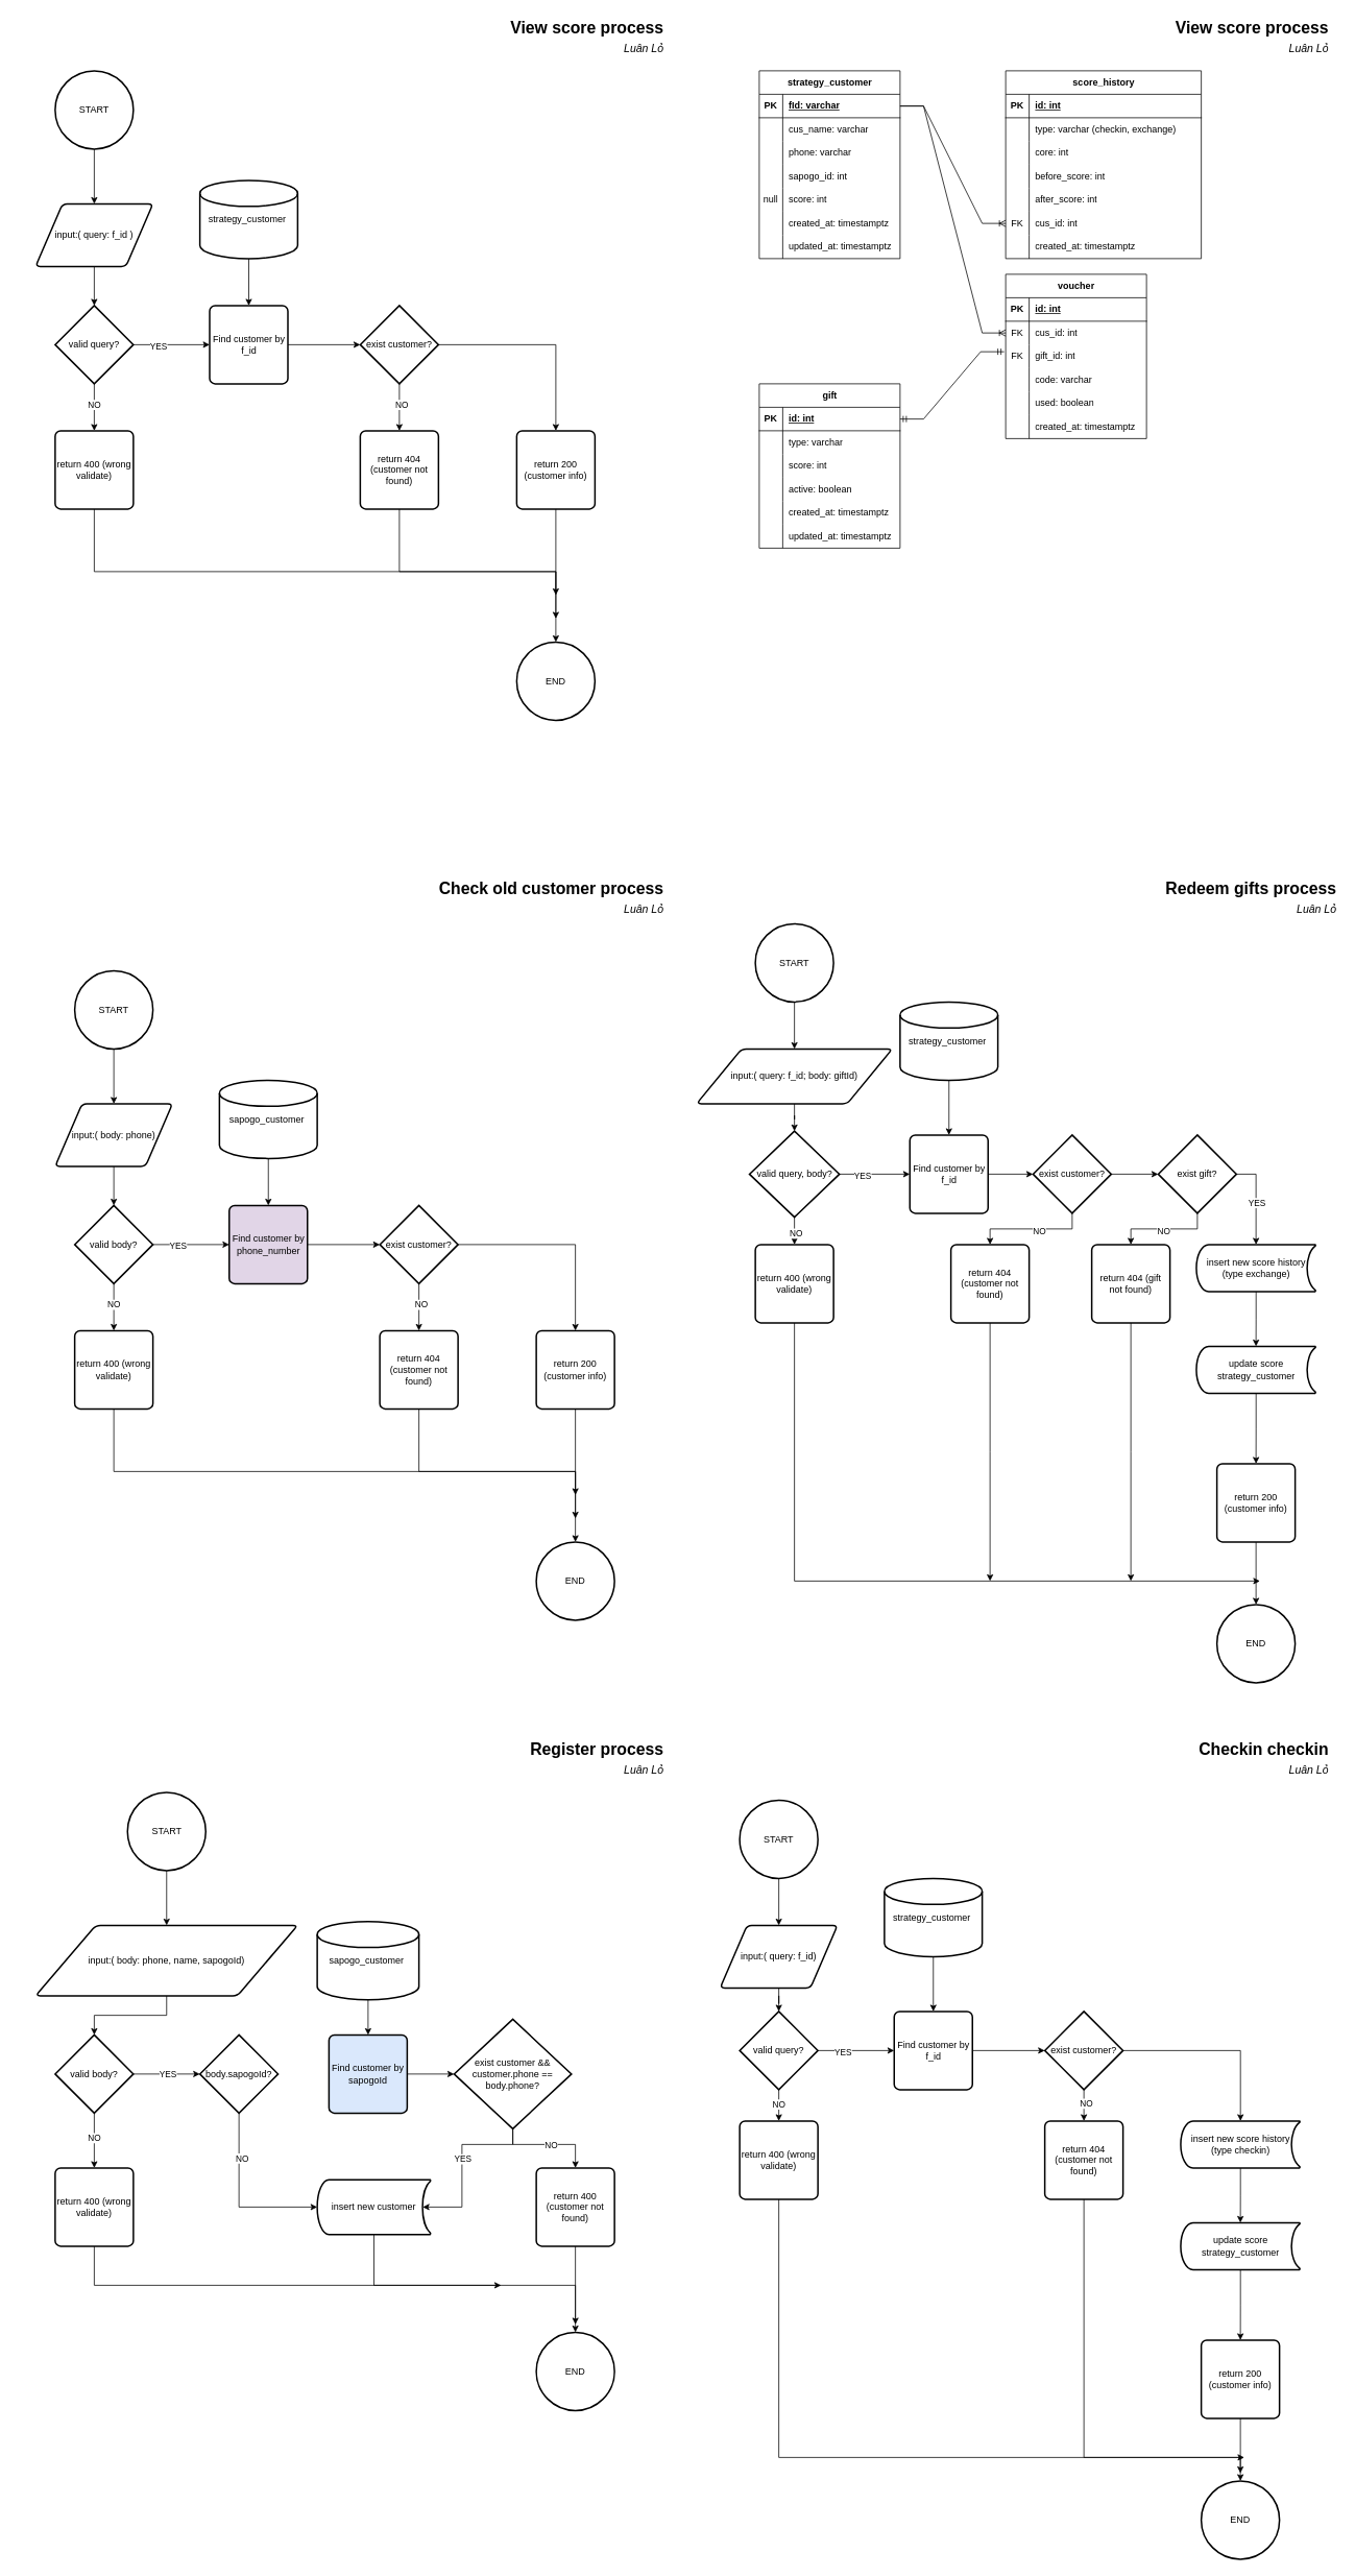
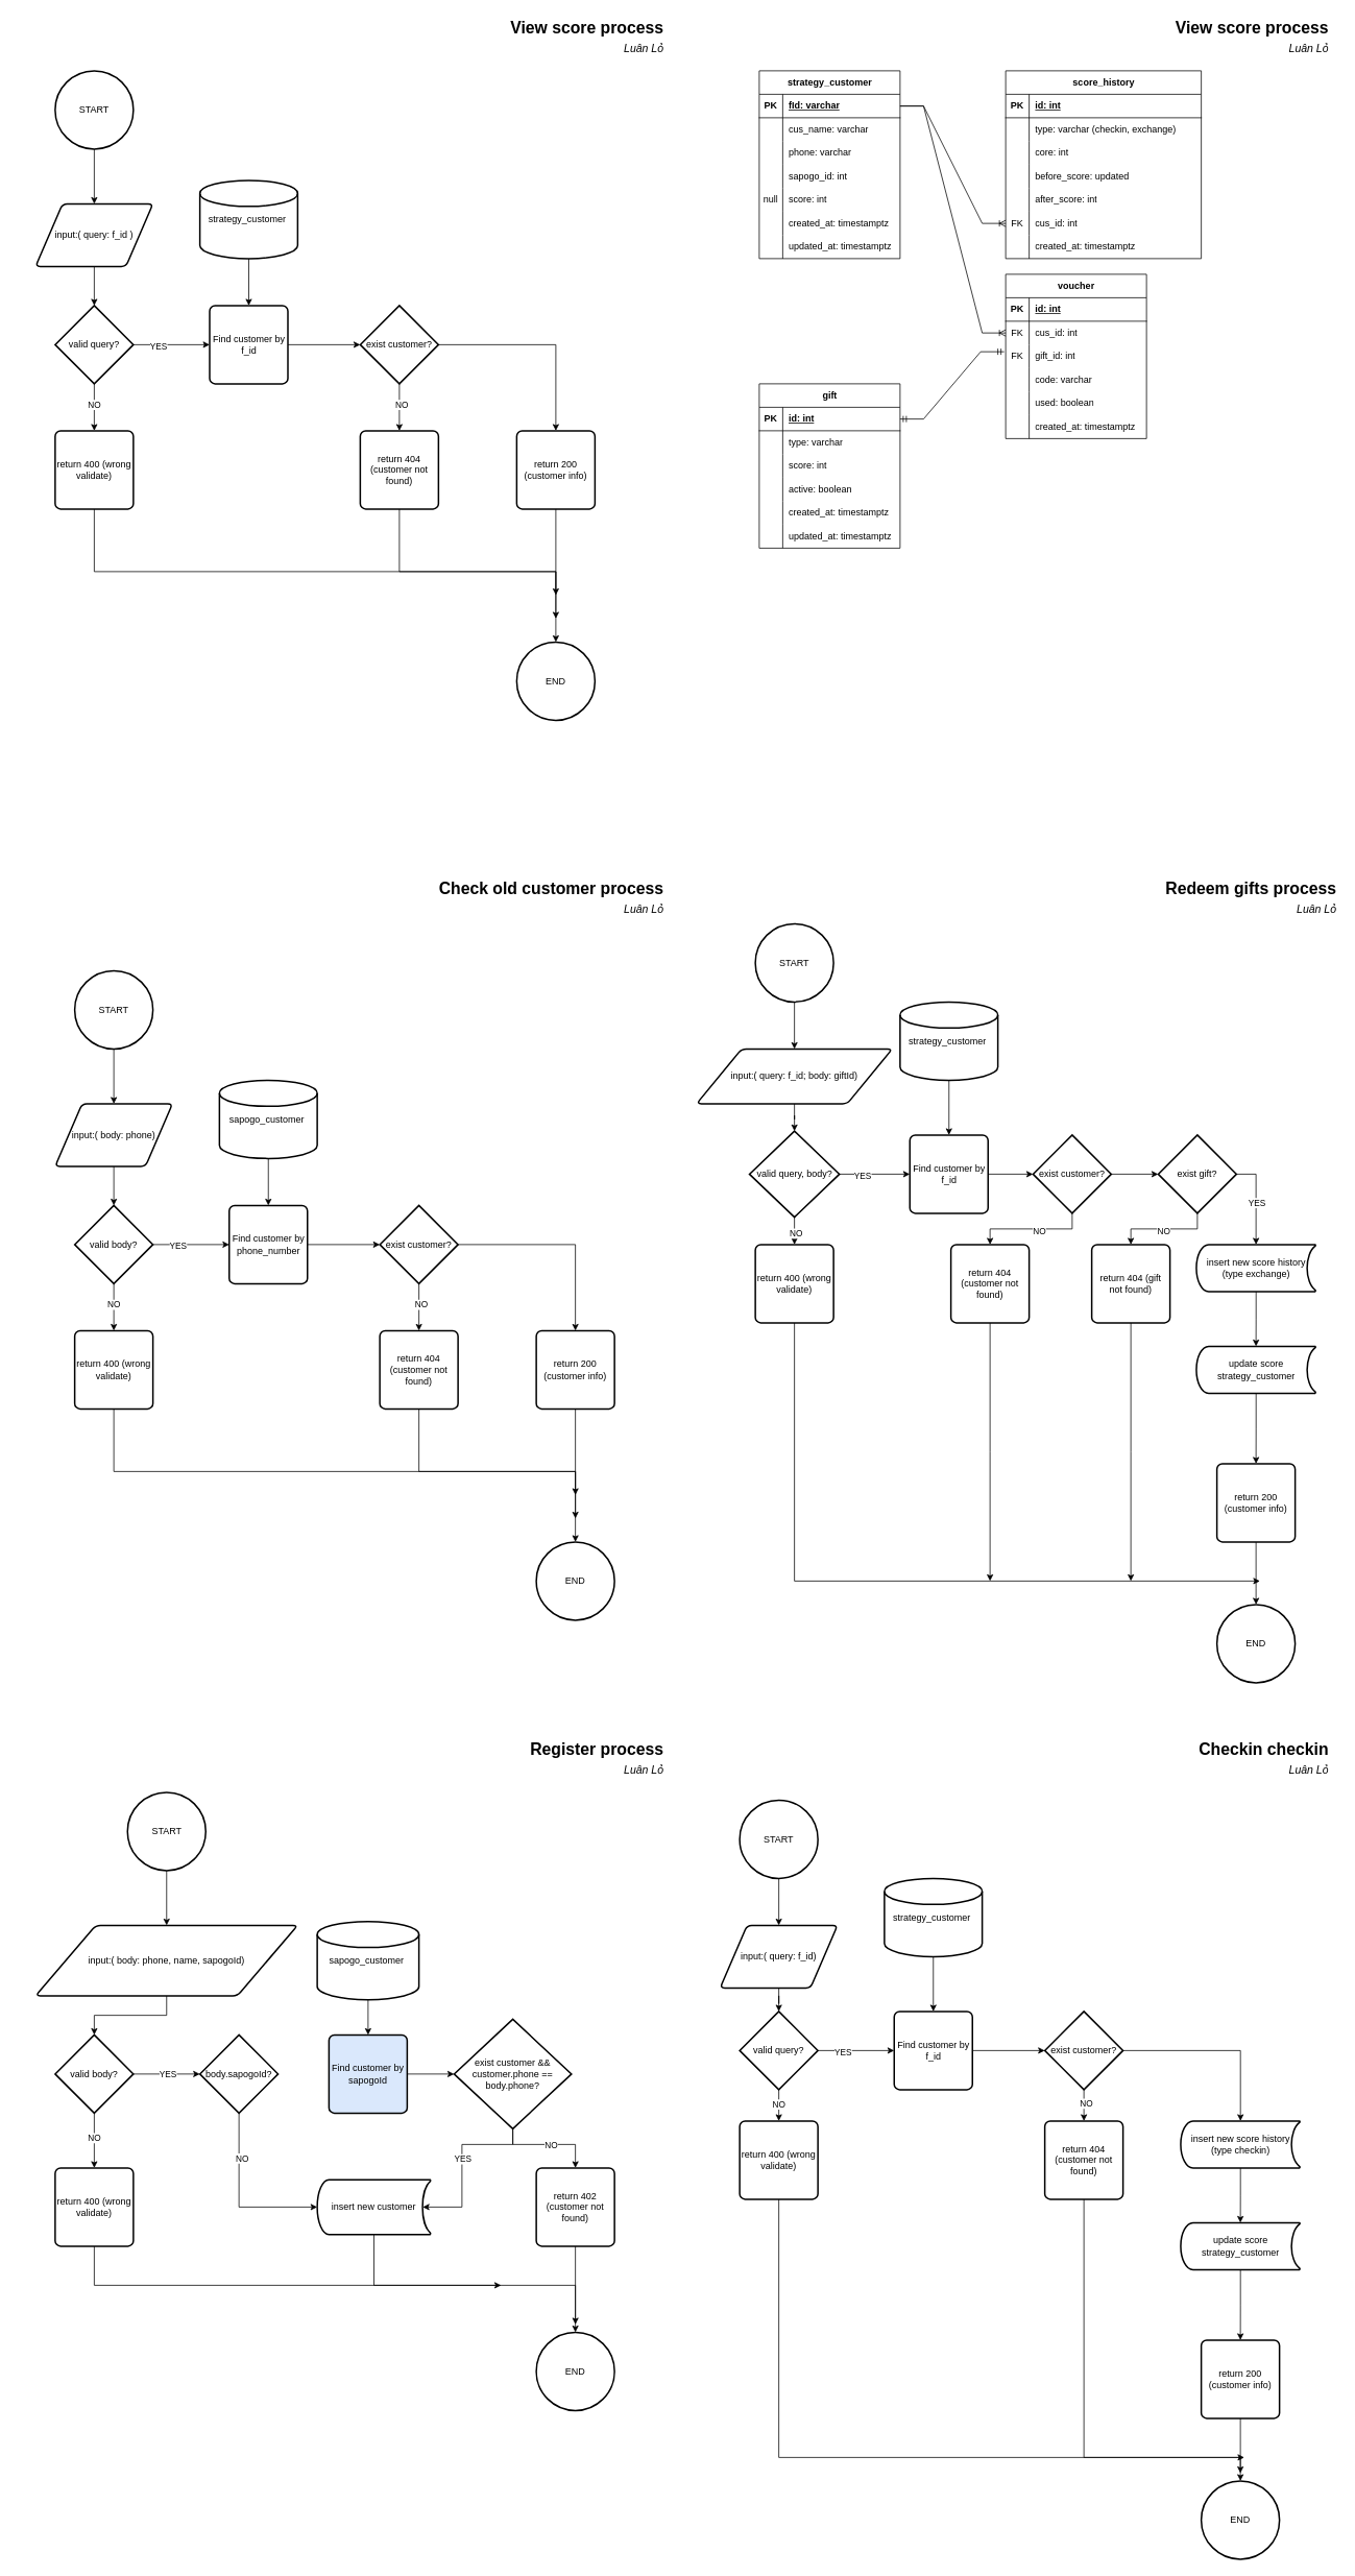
- <mxCell id="167" value="before_score: int" style="shape=partialRectangle;connectable=0;fillColor=none;top=0;left=0;bottom=0;right=0;align=left;spacingLeft=6;overflow=hidden;whiteSpace=wrap;html=1;" vertex="1" parent="165"><mxGeometry x="30" width="220" height="30" as="geometry"><mxRectangle width="220" height="30" as="alternateBounds" /></mxGeometry></mxCell>
+ <mxCell id="167" value="before_score: updated" style="shape=partialRectangle;connectable=0;fillColor=none;top=0;left=0;bottom=0;right=0;align=left;spacingLeft=6;overflow=hidden;whiteSpace=wrap;html=1;" vertex="1" parent="165"><mxGeometry x="30" width="220" height="30" as="geometry"><mxRectangle width="220" height="30" as="alternateBounds" /></mxGeometry></mxCell>
- <mxCell id="42" value="Find customer by phone_number" style="rounded=1;whiteSpace=wrap;html=1;absoluteArcSize=1;arcSize=14;strokeWidth=2;fillColor=#e1d5e7;" vertex="1" parent="1"><mxGeometry x="292.5" y="1540" width="100" height="100" as="geometry" /></mxCell>
+ <mxCell id="42" value="Find customer by phone_number" style="rounded=1;whiteSpace=wrap;html=1;absoluteArcSize=1;arcSize=14;strokeWidth=2;" vertex="1" parent="1"><mxGeometry x="292.5" y="1540" width="100" height="100" as="geometry" /></mxCell>
- <mxCell id="80" value="return 400 (customer not found)" style="rounded=1;whiteSpace=wrap;html=1;absoluteArcSize=1;arcSize=14;strokeWidth=2;" vertex="1" parent="1"><mxGeometry x="685" y="2770" width="100" height="100" as="geometry" /></mxCell>
+ <mxCell id="80" value="return 402 (customer not found)" style="rounded=1;whiteSpace=wrap;html=1;absoluteArcSize=1;arcSize=14;strokeWidth=2;" vertex="1" parent="1"><mxGeometry x="685" y="2770" width="100" height="100" as="geometry" /></mxCell>
